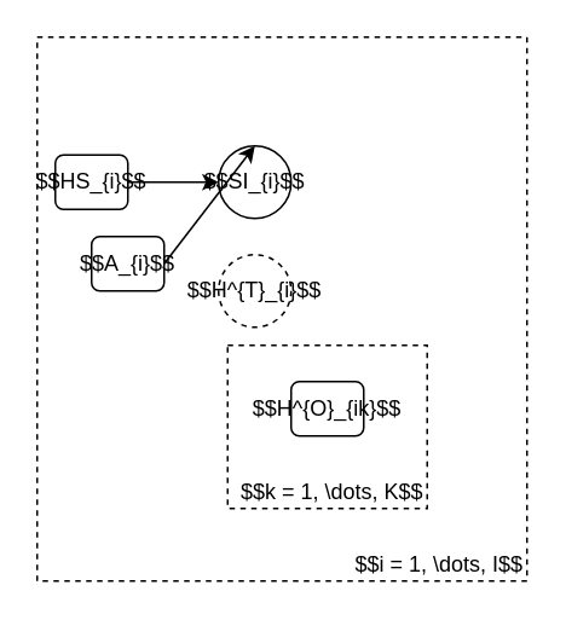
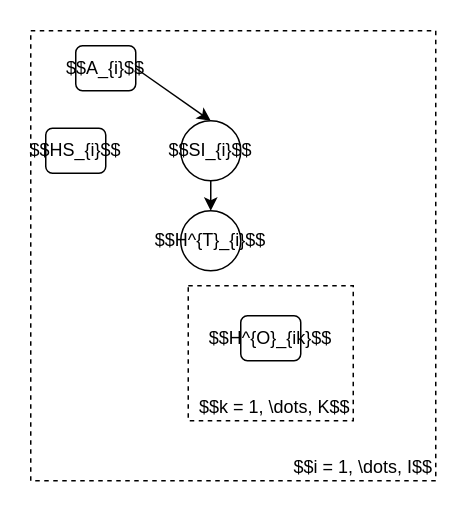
- <mxCell id="6" style="edgeStyle=none;rounded=0;orthogonalLoop=1;jettySize=auto;html=1;exitX=1;exitY=0.5;exitDx=0;exitDy=0;entryX=0;entryY=0.5;entryDx=0;entryDy=0;" parent="1" source="7" target="11" edge="1"><mxGeometry relative="1" as="geometry" /></mxCell>
+ <mxCell id="10" style="rounded=0;orthogonalLoop=1;jettySize=auto;html=1;exitX=0.5;exitY=1;exitDx=0;exitDy=0;entryX=0.5;entryY=0;entryDx=0;entryDy=0;" edge="1" parent="1" source="11" target="5"><mxGeometry relative="1" as="geometry"><mxPoint x="140" y="150" as="targetPoint" /></mxGeometry></mxCell>
- <mxCell id="9" value="&lt;div&gt;$$A_{i}$$&lt;/div&gt;" style="rounded=1;whiteSpace=wrap;html=1;fillColor=none;" parent="1" vertex="1"><mxGeometry x="50" y="130" width="40" height="30" as="geometry" /></mxCell>
+ <mxCell id="9" value="&lt;div&gt;$$A_{i}$$&lt;/div&gt;" style="rounded=1;whiteSpace=wrap;html=1;fillColor=none;" parent="1" vertex="1"><mxGeometry x="50" y="30" width="40" height="30" as="geometry" /></mxCell>
- <mxCell id="5" value="&lt;div&gt;$$H^{T}_{i}$$&lt;/div&gt;" style="ellipse;whiteSpace=wrap;html=1;aspect=fixed;fillColor=none;dashed=1;" parent="1" vertex="1"><mxGeometry x="120" y="140" width="40" height="40" as="geometry" /></mxCell>
+ <mxCell id="5" value="&lt;div&gt;$$H^{T}_{i}$$&lt;/div&gt;" style="ellipse;whiteSpace=wrap;html=1;aspect=fixed;fillColor=none;" parent="1" vertex="1"><mxGeometry x="120" y="140" width="40" height="40" as="geometry" /></mxCell>
